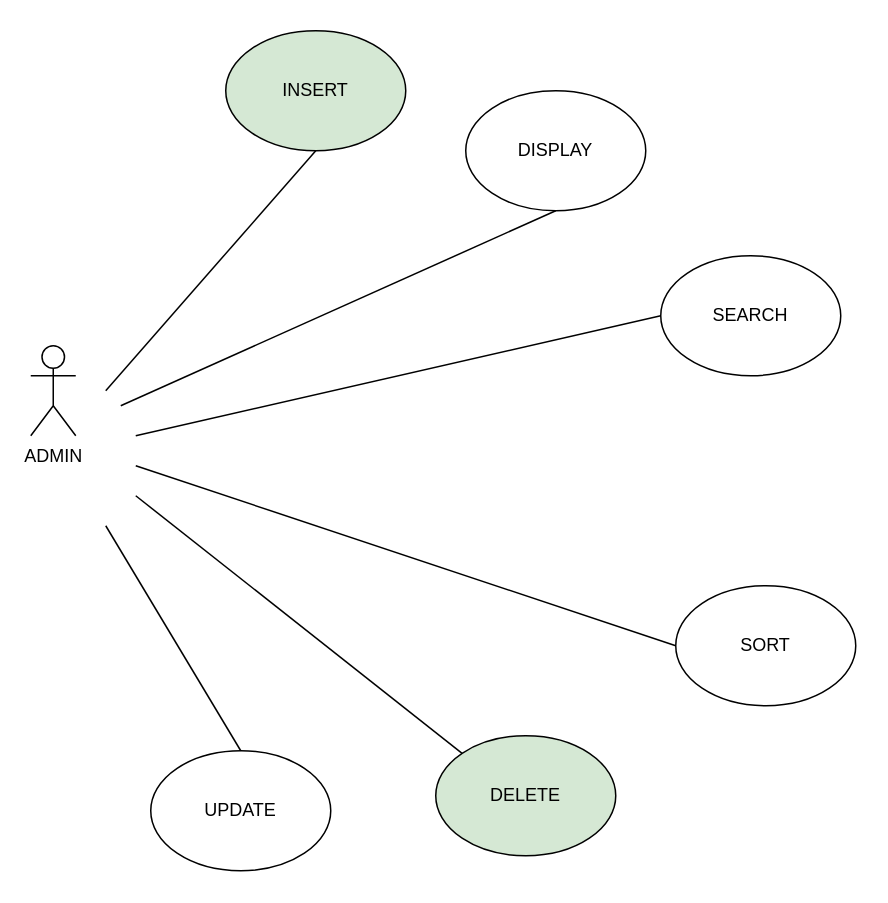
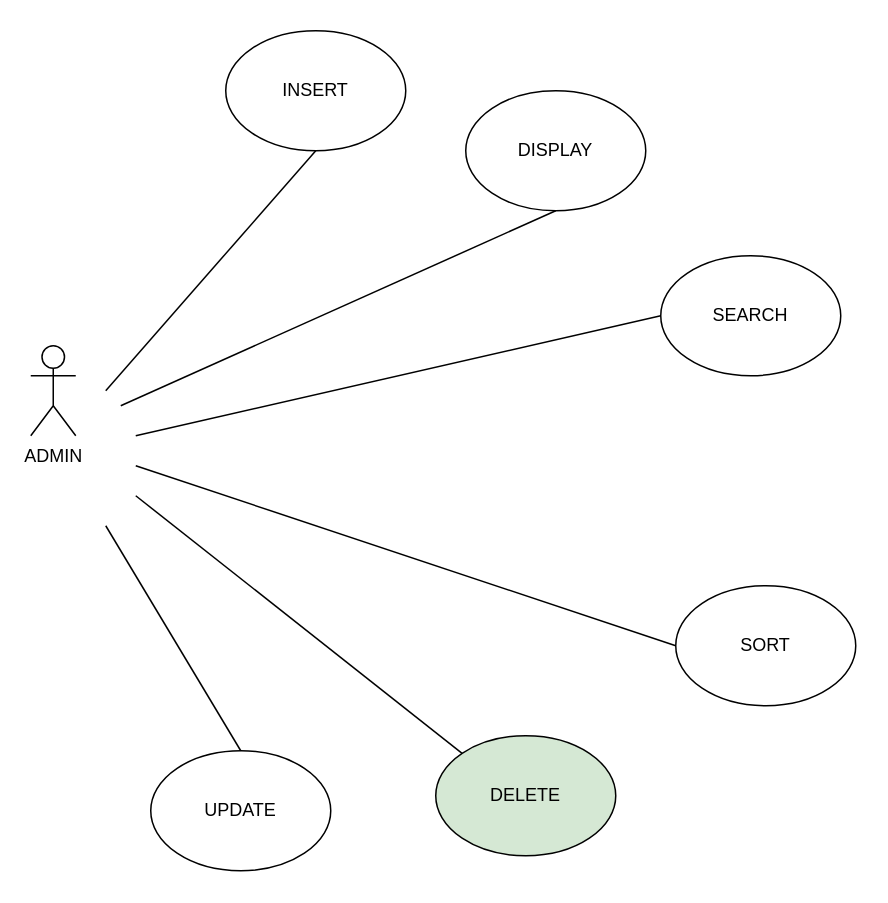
- <mxCell id="3" value="INSERT" style="ellipse;whiteSpace=wrap;html=1;fillColor=#d5e8d4;" vertex="1" parent="1"><mxGeometry x="150" y="20" width="120" height="80" as="geometry" /></mxCell>
+ <mxCell id="3" value="INSERT" style="ellipse;whiteSpace=wrap;html=1;" vertex="1" parent="1"><mxGeometry x="150" y="20" width="120" height="80" as="geometry" /></mxCell>
